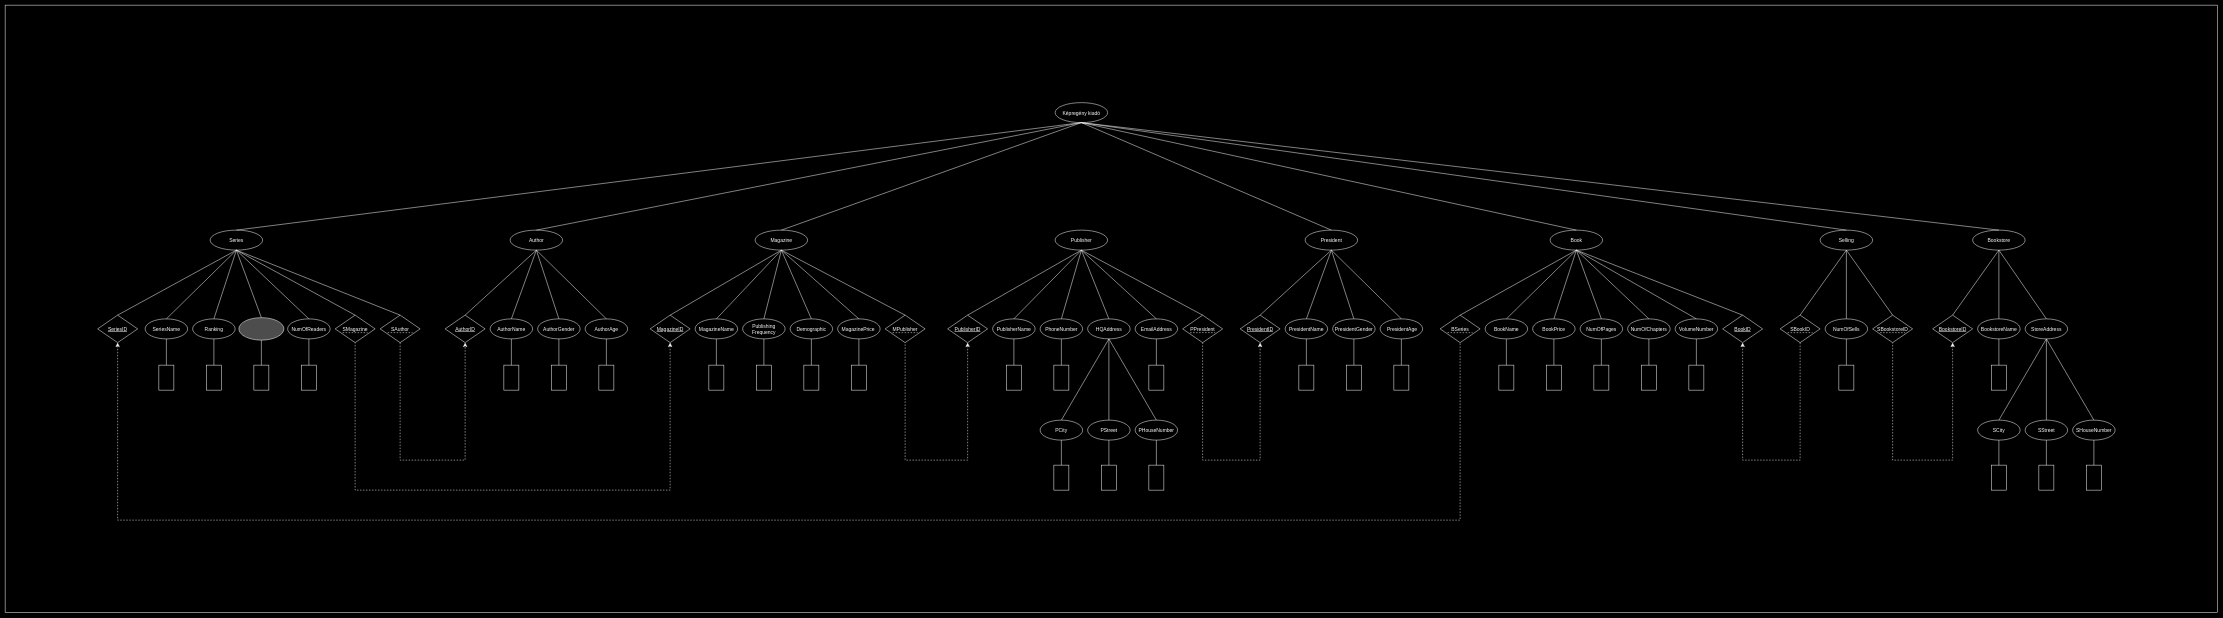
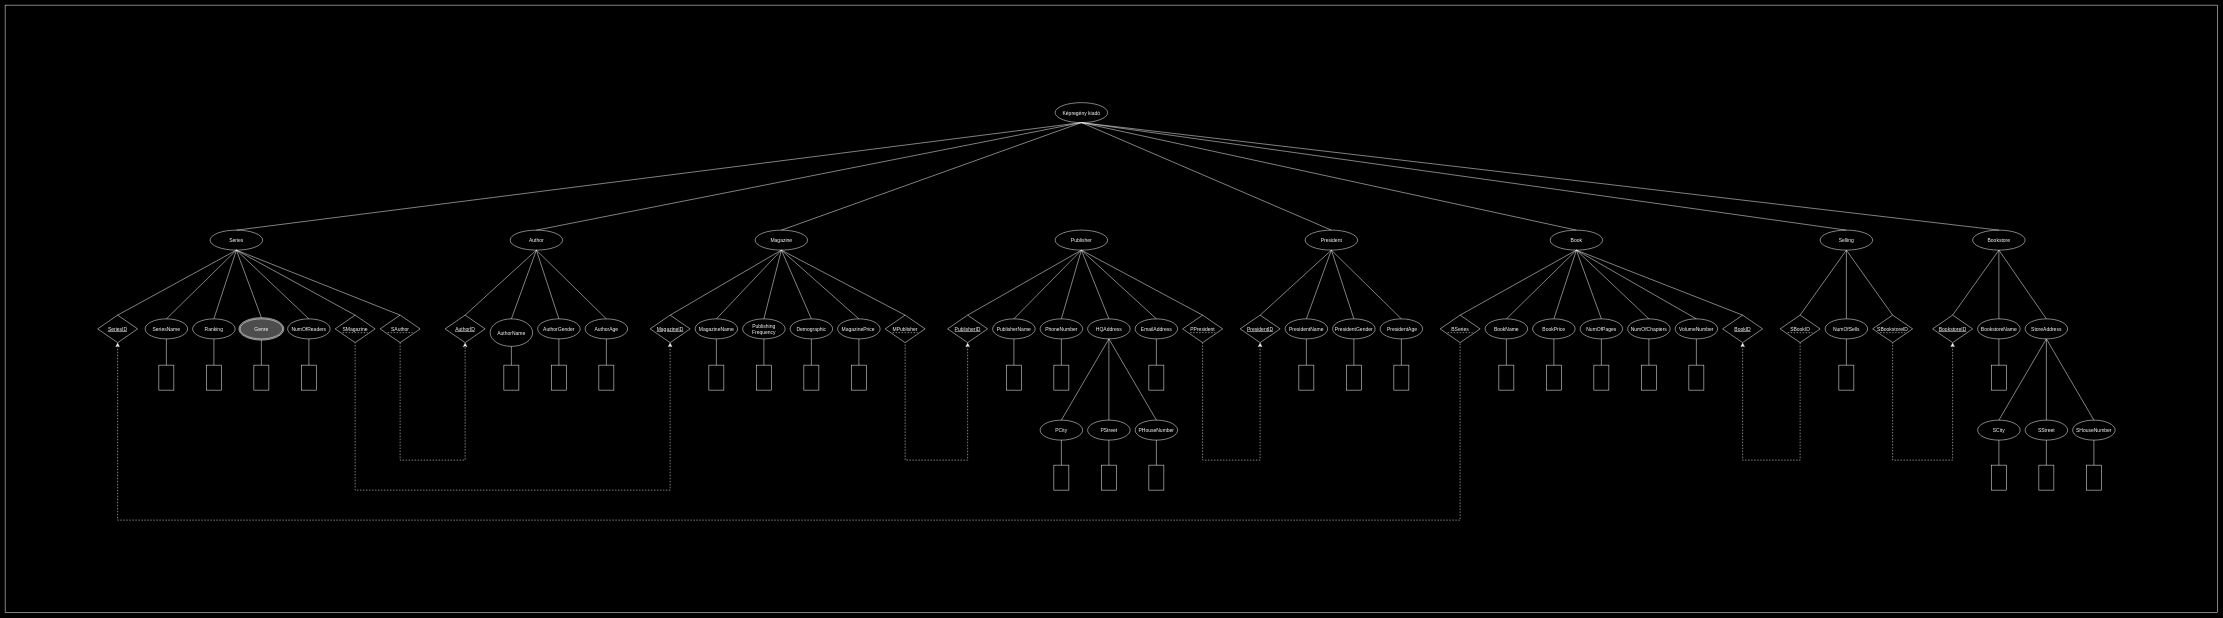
+ <mxCell id="17" value="Genre" style="ellipse;whiteSpace=wrap;html=1;fillColor=#4D4D4D;strokeColor=#FFFFFF;fontColor=#FFFFFF;fontSize=20;strokeWidth=2;" parent="1" vertex="1"><mxGeometry x="960" y="1275" width="170" height="80" as="geometry" /></mxCell>
- <mxCell id="7" value="AuthorName" style="ellipse;whiteSpace=wrap;html=1;fillColor=#000000;strokeColor=#FFFFFF;fontColor=#FFFFFF;fontSize=20;strokeWidth=2;" parent="1" vertex="1"><mxGeometry x="1960" y="1275" width="170" height="80" as="geometry" /></mxCell>
+ <mxCell id="7" value="AuthorName" style="ellipse;whiteSpace=wrap;html=1;fillColor=#000000;strokeColor=#FFFFFF;fontColor=#FFFFFF;fontSize=20;strokeWidth=2;" parent="1" vertex="1"><mxGeometry x="1960" y="1275" width="170" height="110" as="geometry" /></mxCell>
